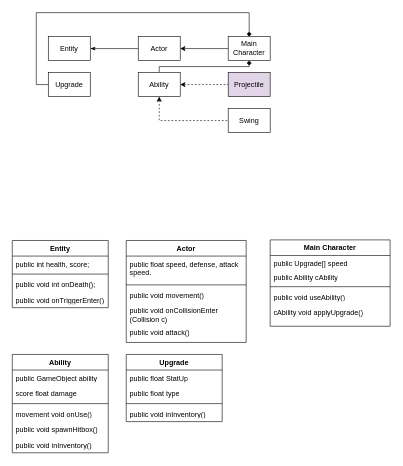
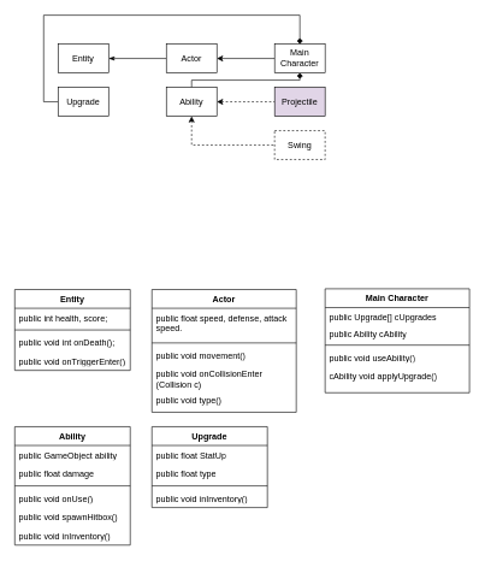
- <mxCell id="14" value="Swing" style="rounded=0;whiteSpace=wrap;html=1;" parent="1" vertex="1"><mxGeometry x="380" y="180" width="70" height="40" as="geometry" /></mxCell>
+ <mxCell id="14" value="Swing" style="rounded=0;whiteSpace=wrap;html=1;dashed=1;" parent="1" vertex="1"><mxGeometry x="380" y="180" width="70" height="40" as="geometry" /></mxCell>
- <mxCell id="27" value="public Upgrade[] speed" style="text;strokeColor=none;fillColor=none;align=left;verticalAlign=top;spacingLeft=4;spacingRight=4;overflow=hidden;rotatable=0;points=[[0,0.5],[1,0.5]];portConstraint=eastwest;whiteSpace=wrap;html=1;" parent="26" vertex="1"><mxGeometry y="26" width="200" height="24" as="geometry" /></mxCell>
+ <mxCell id="27" value="public Upgrade[] cUpgrades" style="text;strokeColor=none;fillColor=none;align=left;verticalAlign=top;spacingLeft=4;spacingRight=4;overflow=hidden;rotatable=0;points=[[0,0.5],[1,0.5]];portConstraint=eastwest;whiteSpace=wrap;html=1;" parent="26" vertex="1"><mxGeometry y="26" width="200" height="24" as="geometry" /></mxCell>
- <mxCell id="25" value="public void attack()" style="text;strokeColor=none;fillColor=none;align=left;verticalAlign=top;spacingLeft=4;spacingRight=4;overflow=hidden;rotatable=0;points=[[0,0.5],[1,0.5]];portConstraint=eastwest;whiteSpace=wrap;html=1;" parent="20" vertex="1"><mxGeometry y="140" width="200" height="30" as="geometry" /></mxCell>
+ <mxCell id="25" value="public void type()" style="text;strokeColor=none;fillColor=none;align=left;verticalAlign=top;spacingLeft=4;spacingRight=4;overflow=hidden;rotatable=0;points=[[0,0.5],[1,0.5]];portConstraint=eastwest;whiteSpace=wrap;html=1;" parent="20" vertex="1"><mxGeometry y="140" width="200" height="30" as="geometry" /></mxCell>
- <mxCell id="34" value="score float damage" style="text;strokeColor=none;fillColor=none;align=left;verticalAlign=top;spacingLeft=4;spacingRight=4;overflow=hidden;rotatable=0;points=[[0,0.5],[1,0.5]];portConstraint=eastwest;whiteSpace=wrap;html=1;" parent="32" vertex="1"><mxGeometry y="52" width="160" height="26" as="geometry" /></mxCell>
+ <mxCell id="34" value="public float damage" style="text;strokeColor=none;fillColor=none;align=left;verticalAlign=top;spacingLeft=4;spacingRight=4;overflow=hidden;rotatable=0;points=[[0,0.5],[1,0.5]];portConstraint=eastwest;whiteSpace=wrap;html=1;" parent="32" vertex="1"><mxGeometry y="52" width="160" height="26" as="geometry" /></mxCell>
- <mxCell id="36" value="movement void onUse()" style="text;strokeColor=none;fillColor=none;align=left;verticalAlign=top;spacingLeft=4;spacingRight=4;overflow=hidden;rotatable=0;points=[[0,0.5],[1,0.5]];portConstraint=eastwest;whiteSpace=wrap;html=1;" parent="32" vertex="1"><mxGeometry y="86" width="160" height="26" as="geometry" /></mxCell>
+ <mxCell id="36" value="public void onUse()" style="text;strokeColor=none;fillColor=none;align=left;verticalAlign=top;spacingLeft=4;spacingRight=4;overflow=hidden;rotatable=0;points=[[0,0.5],[1,0.5]];portConstraint=eastwest;whiteSpace=wrap;html=1;" parent="32" vertex="1"><mxGeometry y="86" width="160" height="26" as="geometry" /></mxCell>
